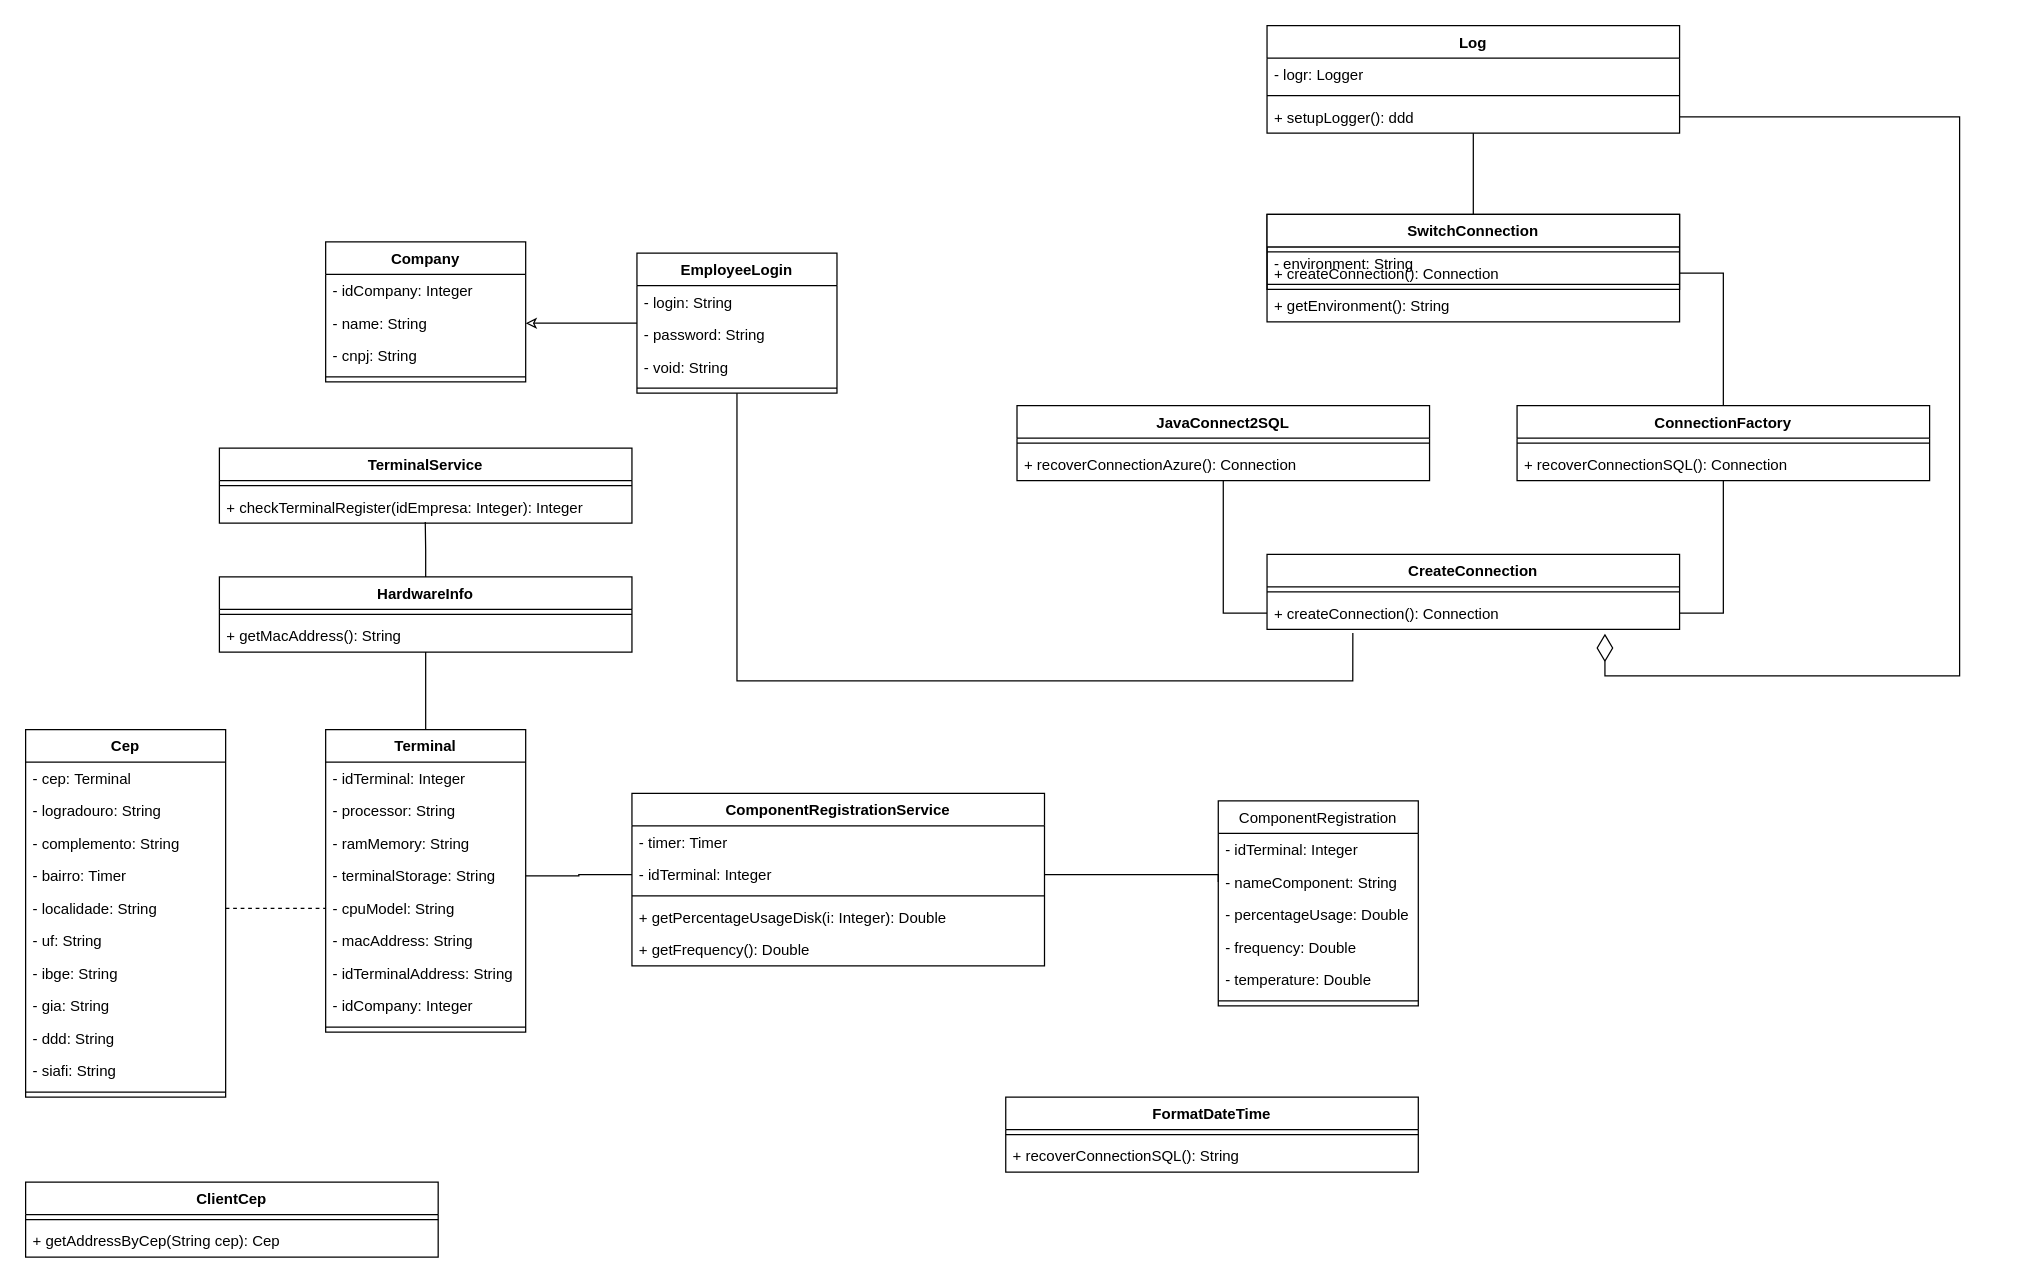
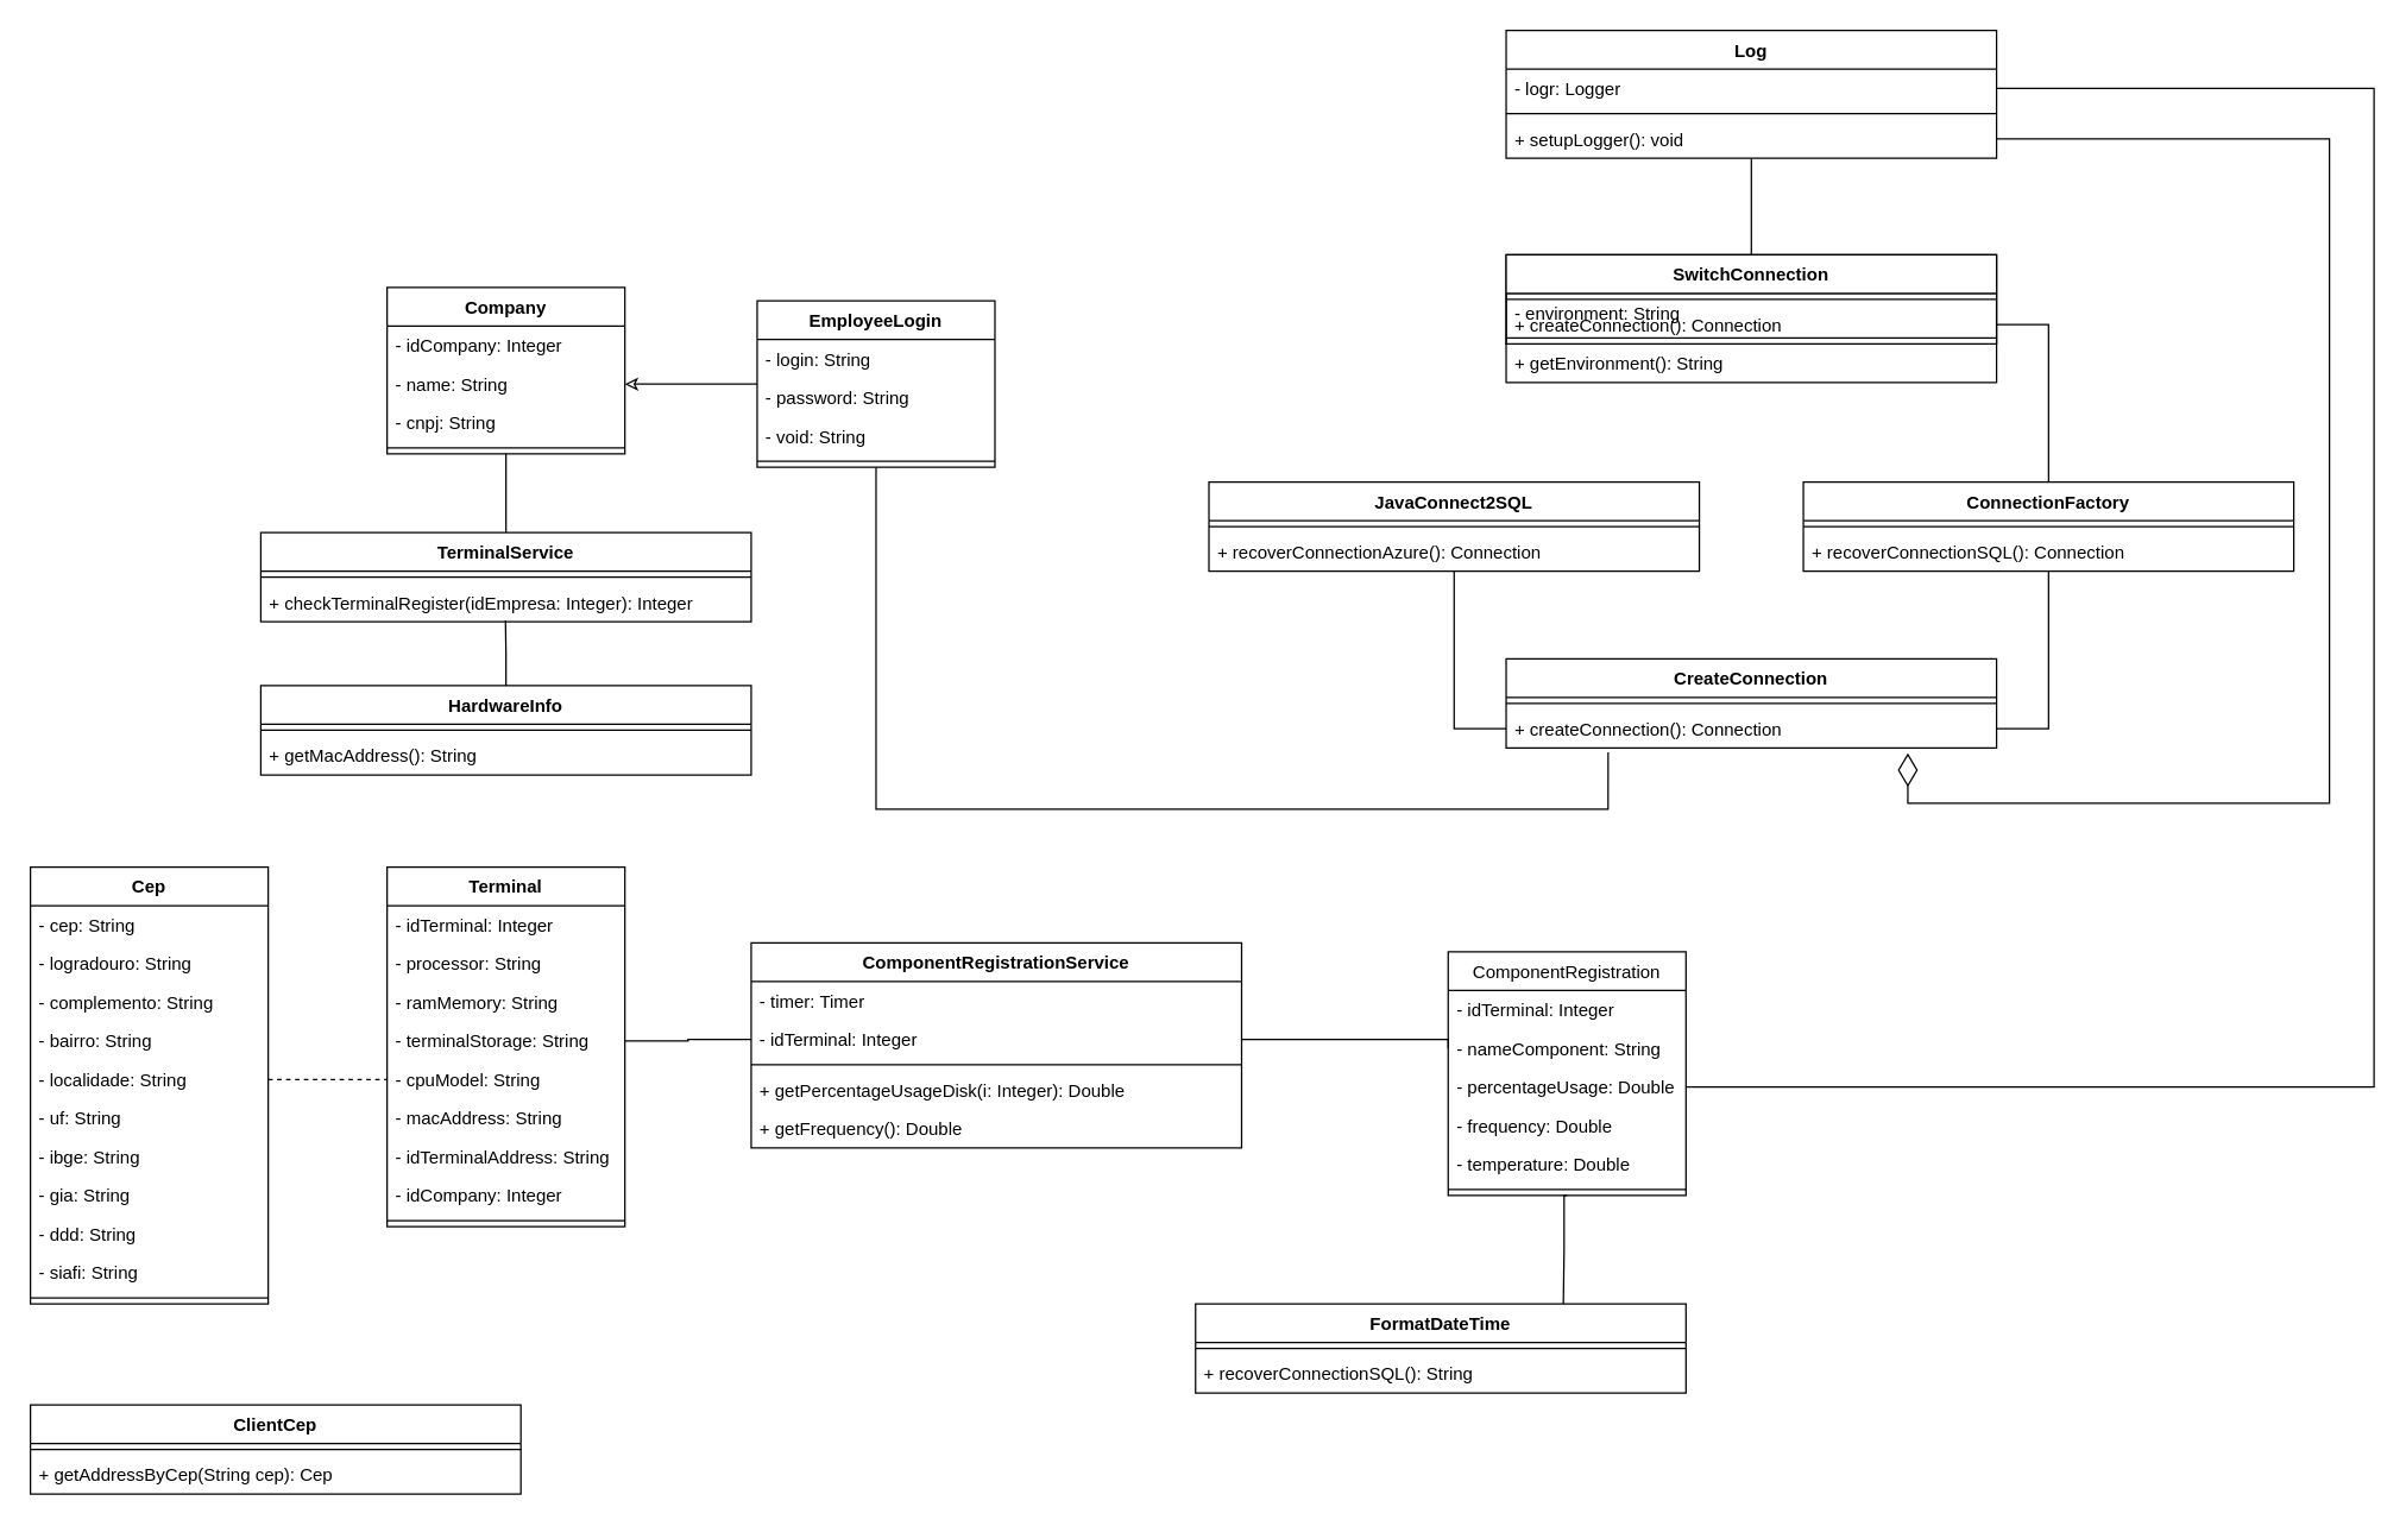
- <mxCell id="84" value="+ setupLogger(): ddd" style="text;strokeColor=none;fillColor=none;align=left;verticalAlign=top;spacingLeft=4;spacingRight=4;overflow=hidden;rotatable=0;points=[[0,0.5],[1,0.5]];portConstraint=eastwest;fontStyle=0" parent="81" vertex="1"><mxGeometry y="60" width="330" height="26" as="geometry" /></mxCell>
+ <mxCell id="84" value="+ setupLogger(): void" style="text;strokeColor=none;fillColor=none;align=left;verticalAlign=top;spacingLeft=4;spacingRight=4;overflow=hidden;rotatable=0;points=[[0,0.5],[1,0.5]];portConstraint=eastwest;fontStyle=0" parent="81" vertex="1"><mxGeometry y="60" width="330" height="26" as="geometry" /></mxCell>
+ <mxCell id="44" style="edgeStyle=orthogonalEdgeStyle;rounded=0;orthogonalLoop=1;jettySize=auto;html=1;exitX=0.5;exitY=0;exitDx=0;exitDy=0;entryX=0.5;entryY=1;entryDx=0;entryDy=0;endArrow=none;endFill=0;" edge="1" parent="1" source="45" target="14"><mxGeometry relative="1" as="geometry" /></mxCell>
+ <mxCell id="92" style="edgeStyle=orthogonalEdgeStyle;rounded=0;orthogonalLoop=1;jettySize=auto;html=1;exitX=1;exitY=0.5;exitDx=0;exitDy=0;endArrow=none;endFill=0;entryX=1;entryY=0.5;entryDx=0;entryDy=0;" edge="1" parent="1" source="82" target="23"><mxGeometry relative="1" as="geometry"><mxPoint x="1586.857" y="606.571" as="targetPoint" /><Array as="points"><mxPoint x="1597" y="59" /><mxPoint x="1597" y="731" /></Array></mxGeometry></mxCell>
- <mxCell id="76" style="edgeStyle=orthogonalEdgeStyle;rounded=0;orthogonalLoop=1;jettySize=auto;html=1;entryX=0.5;entryY=0;entryDx=0;entryDy=0;endArrow=none;endFill=0;" edge="1" parent="1" source="77" target="34"><mxGeometry relative="1" as="geometry" /></mxCell>
- <mxCell id="3" value="- cep: Terminal" style="text;strokeColor=none;fillColor=none;align=left;verticalAlign=top;spacingLeft=4;spacingRight=4;overflow=hidden;rotatable=0;points=[[0,0.5],[1,0.5]];portConstraint=eastwest;" parent="2" vertex="1"><mxGeometry y="26" width="160" height="26" as="geometry" /></mxCell>
+ <mxCell id="3" value="- cep: String" style="text;strokeColor=none;fillColor=none;align=left;verticalAlign=top;spacingLeft=4;spacingRight=4;overflow=hidden;rotatable=0;points=[[0,0.5],[1,0.5]];portConstraint=eastwest;" parent="2" vertex="1"><mxGeometry y="26" width="160" height="26" as="geometry" /></mxCell>
- <mxCell id="6" value="- bairro: Timer" style="text;strokeColor=none;fillColor=none;align=left;verticalAlign=top;spacingLeft=4;spacingRight=4;overflow=hidden;rotatable=0;points=[[0,0.5],[1,0.5]];portConstraint=eastwest;" parent="2" vertex="1"><mxGeometry y="104" width="160" height="26" as="geometry" /></mxCell>
+ <mxCell id="6" value="- bairro: String" style="text;strokeColor=none;fillColor=none;align=left;verticalAlign=top;spacingLeft=4;spacingRight=4;overflow=hidden;rotatable=0;points=[[0,0.5],[1,0.5]];portConstraint=eastwest;" parent="2" vertex="1"><mxGeometry y="104" width="160" height="26" as="geometry" /></mxCell>
+ <mxCell id="19" style="edgeStyle=orthogonalEdgeStyle;rounded=0;orthogonalLoop=1;jettySize=auto;html=1;exitX=0.5;exitY=1;exitDx=0;exitDy=0;entryX=0.75;entryY=0;entryDx=0;entryDy=0;endArrow=none;endFill=0;" edge="1" parent="1" source="20" target="72"><mxGeometry relative="1" as="geometry"><Array as="points"><mxPoint x="1052" y="804" /><mxPoint x="1052" y="841" /></Array></mxGeometry></mxCell>
